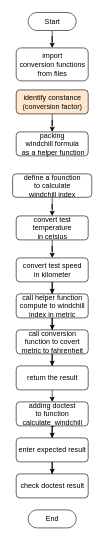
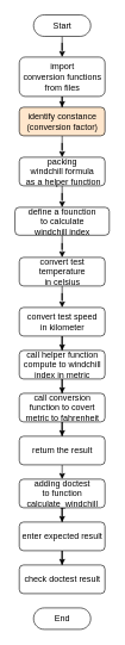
+ <mxCell id="2" style="edgeStyle=orthogonalEdgeStyle;rounded=0;orthogonalLoop=1;jettySize=auto;html=1;exitX=0.5;exitY=1;exitDx=0;exitDy=0;" edge="1" parent="1" source="3" target="7"><mxGeometry relative="1" as="geometry" /></mxCell>
+ <mxCell id="19" style="edgeStyle=orthogonalEdgeStyle;rounded=0;orthogonalLoop=1;jettySize=auto;html=1;entryX=0.5;entryY=0;entryDx=0;entryDy=0;" edge="1" parent="1" source="20" target="5"><mxGeometry relative="1" as="geometry" /></mxCell>
